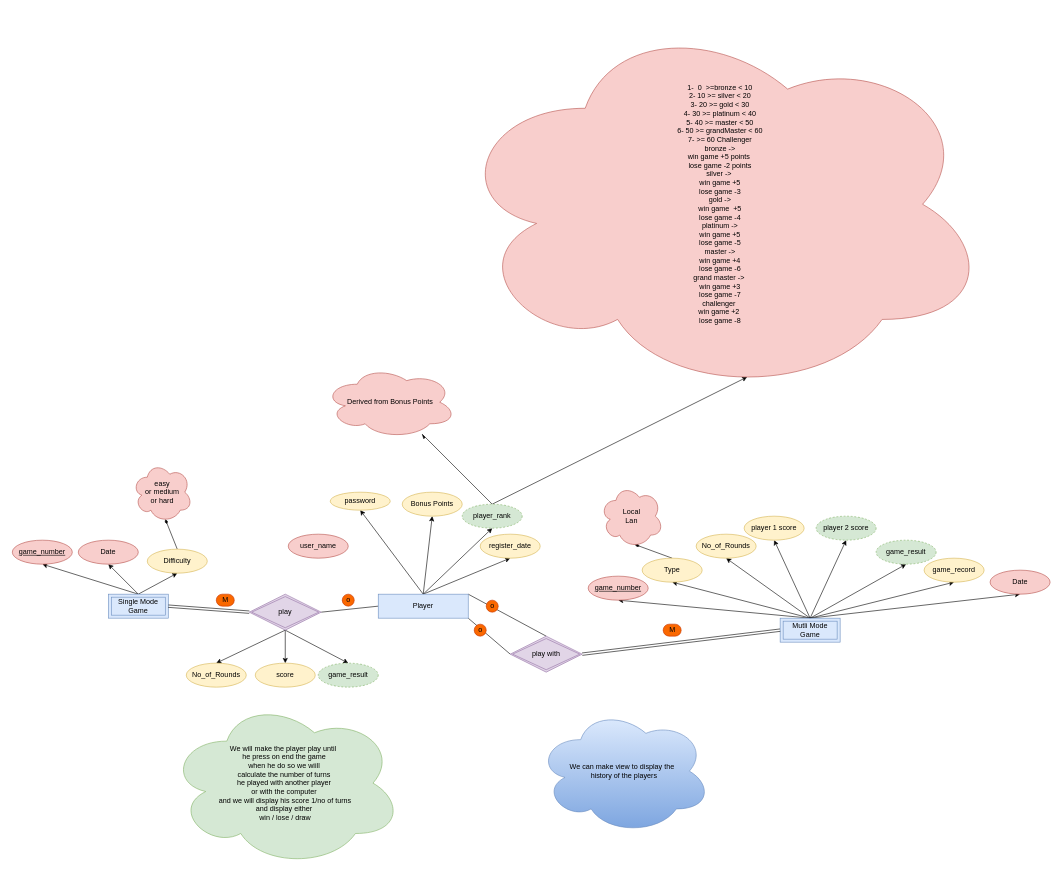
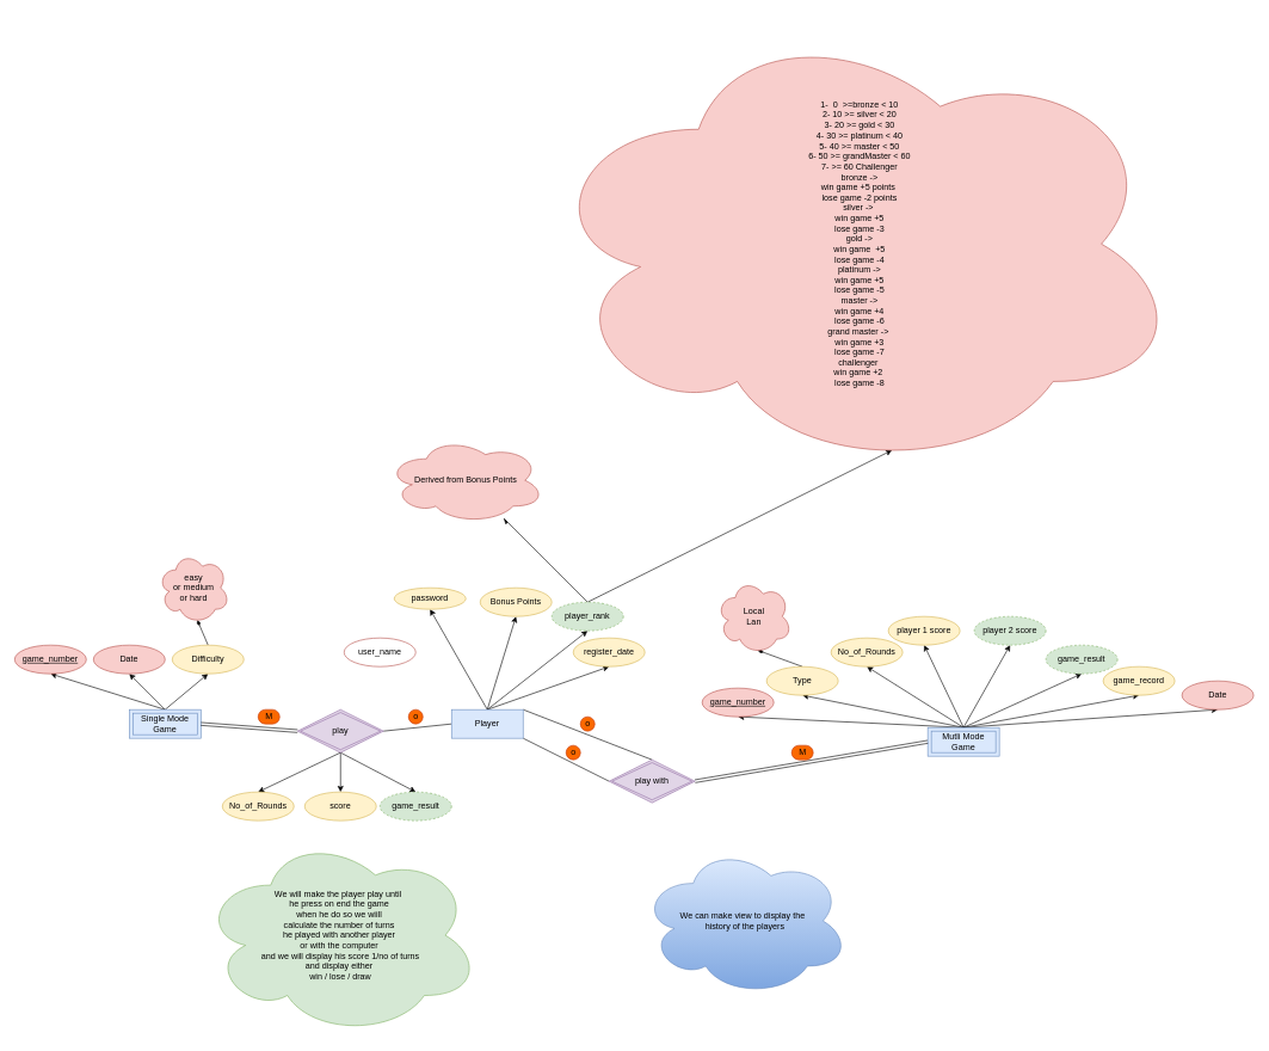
- <mxCell id="10" value="user_name" style="ellipse;whiteSpace=wrap;html=1;align=center;fillColor=#f8cecc;strokeColor=#b85450;" parent="1" vertex="1"><mxGeometry x="480" y="890" width="100" height="40" as="geometry" /></mxCell>
+ <mxCell id="10" value="user_name" style="ellipse;whiteSpace=wrap;html=1;align=center;fillColor=#ffffff;strokeColor=#b85450;" parent="1" vertex="1"><mxGeometry x="480" y="890" width="100" height="40" as="geometry" /></mxCell>
- <mxCell id="30" value="Difficulty&lt;br&gt;" style="ellipse;whiteSpace=wrap;html=1;align=center;rounded=0;shadow=0;glass=0;sketch=0;fillColor=#fff2cc;strokeColor=#d6b656;" parent="1" vertex="1"><mxGeometry x="245" y="915" width="100" height="40" as="geometry" /></mxCell>
+ <mxCell id="30" value="Difficulty&lt;br&gt;" style="ellipse;whiteSpace=wrap;html=1;align=center;rounded=0;shadow=0;glass=0;sketch=0;fillColor=#fff2cc;strokeColor=#d6b656;" parent="1" vertex="1"><mxGeometry x="240" y="900" width="100" height="40" as="geometry" /></mxCell>
- <mxCell id="9" value="Player" style="whiteSpace=wrap;html=1;align=center;fillColor=#dae8fc;strokeColor=#6c8ebf;" parent="1" vertex="1"><mxGeometry x="630" y="990" width="150" height="40" as="geometry" /></mxCell>
+ <mxCell id="9" value="Player" style="whiteSpace=wrap;html=1;align=center;fillColor=#dae8fc;strokeColor=#6c8ebf;" parent="1" vertex="1"><mxGeometry x="630" y="990" width="100" height="40" as="geometry" /></mxCell>
- <mxCell id="28" value="Mutli Mode Game" style="shape=ext;margin=3;double=1;whiteSpace=wrap;html=1;align=center;rounded=0;shadow=0;glass=0;sketch=0;fillColor=#dae8fc;strokeColor=#6c8ebf;" parent="1" vertex="1"><mxGeometry x="1300" y="1030" width="100" height="40" as="geometry" /></mxCell>
+ <mxCell id="28" value="Mutli Mode Game" style="shape=ext;margin=3;double=1;whiteSpace=wrap;html=1;align=center;rounded=0;shadow=0;glass=0;sketch=0;fillColor=#dae8fc;strokeColor=#6c8ebf;" parent="1" vertex="1"><mxGeometry x="1295" y="1015" width="100" height="40" as="geometry" /></mxCell>
